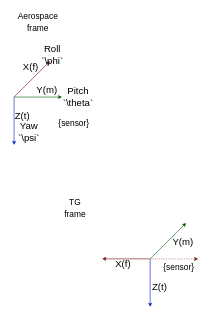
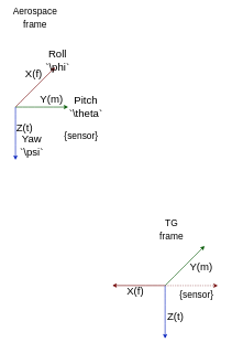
- <mxCell id="20" value="&lt;font style=&quot;font-size: 14px;&quot;&gt;Aerospace frame&lt;/font&gt;" style="text;html=1;strokeColor=none;fillColor=none;align=center;verticalAlign=middle;whiteSpace=wrap;rounded=0;fontSize=16;" vertex="1" parent="1"><mxGeometry x="33" y="20" width="60" height="30" as="geometry" /></mxCell>
+ <mxCell id="20" value="&lt;font style=&quot;font-size: 14px;&quot;&gt;Aerospace frame&lt;/font&gt;" style="text;html=1;strokeColor=none;fillColor=none;align=center;verticalAlign=middle;whiteSpace=wrap;rounded=0;fontSize=16;" vertex="1" parent="1"><mxGeometry x="23" y="10" width="60" height="30" as="geometry" /></mxCell>
- <mxCell id="21" value="&lt;font style=&quot;font-size: 14px;&quot;&gt;TG frame&lt;/font&gt;" style="text;html=1;strokeColor=none;fillColor=none;align=center;verticalAlign=middle;whiteSpace=wrap;rounded=0;fontSize=16;" vertex="1" parent="1"><mxGeometry x="95" y="330" width="60" height="30" as="geometry" /></mxCell>
+ <mxCell id="21" value="&lt;font style=&quot;font-size: 14px;&quot;&gt;TG frame&lt;/font&gt;" style="text;html=1;strokeColor=none;fillColor=none;align=center;verticalAlign=middle;whiteSpace=wrap;rounded=0;fontSize=16;" vertex="1" parent="1"><mxGeometry x="230" y="330" width="60" height="30" as="geometry" /></mxCell>
